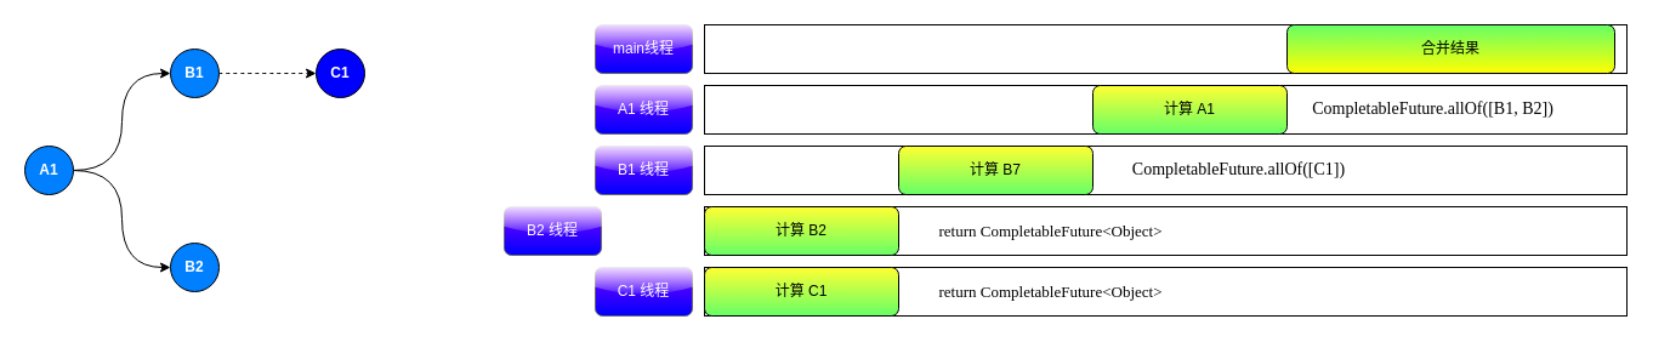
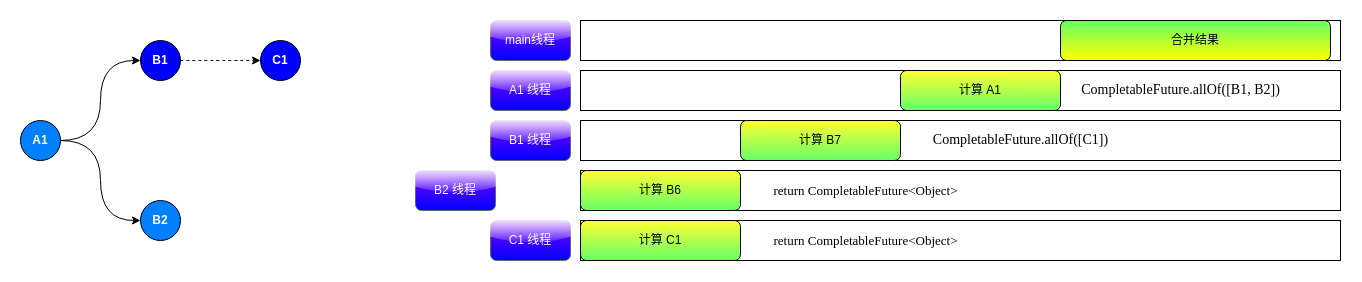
- <mxCell id="6" value="&lt;font color=&quot;#ffffff&quot;&gt;&lt;b&gt;B1&lt;/b&gt;&lt;/font&gt;" style="ellipse;whiteSpace=wrap;html=1;aspect=fixed;fillColor=#007FFF;" vertex="1" parent="1"><mxGeometry x="140" y="40" width="40" height="40" as="geometry" /></mxCell>
+ <mxCell id="6" value="&lt;font color=&quot;#ffffff&quot;&gt;&lt;b&gt;B1&lt;/b&gt;&lt;/font&gt;" style="ellipse;whiteSpace=wrap;html=1;aspect=fixed;fillColor=#0000ff;" vertex="1" parent="1"><mxGeometry x="140" y="40" width="40" height="40" as="geometry" /></mxCell>
- <mxCell id="20" value="计算 B2" style="rounded=1;whiteSpace=wrap;html=1;fillColor=#66FF66;gradientColor=#FFFF33;gradientDirection=north;strokeWidth=1;" vertex="1" parent="1"><mxGeometry x="580" y="170" width="160" height="40" as="geometry" /></mxCell>
+ <mxCell id="20" value="计算 B6" style="rounded=1;whiteSpace=wrap;html=1;fillColor=#66FF66;gradientColor=#FFFF33;gradientDirection=north;strokeWidth=1;" vertex="1" parent="1"><mxGeometry x="580" y="170" width="160" height="40" as="geometry" /></mxCell>
